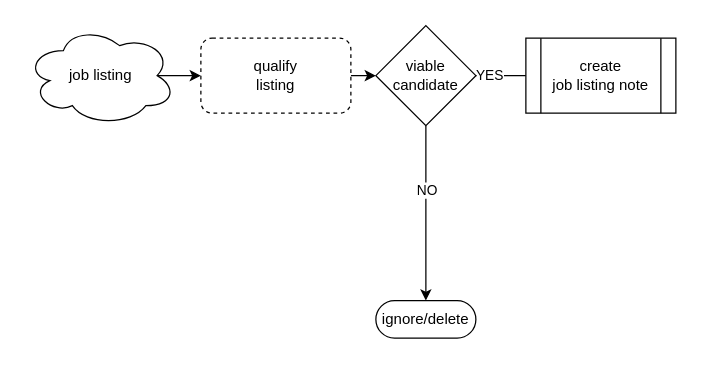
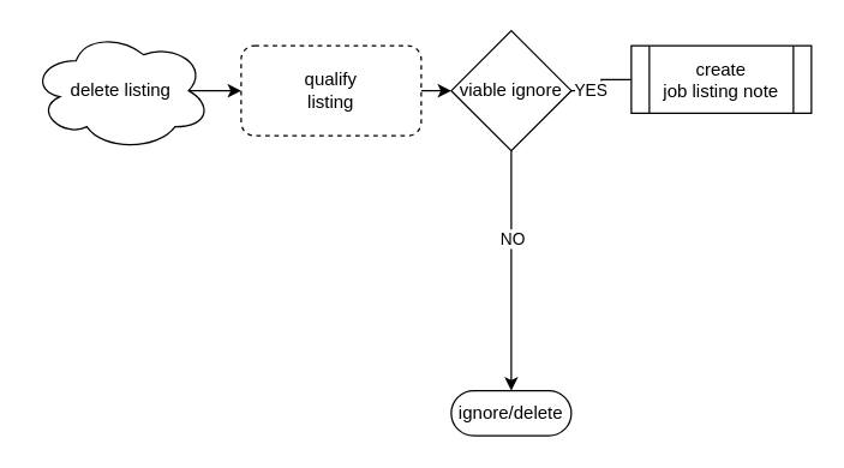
- <mxCell id="3" value="job listing" style="ellipse;shape=cloud;whiteSpace=wrap;html=1;" vertex="1" parent="1"><mxGeometry y="20" width="120" height="80" as="geometry" x="20" /></mxCell>
+ <mxCell id="3" value="delete listing" style="ellipse;shape=cloud;whiteSpace=wrap;html=1;" vertex="1" parent="1"><mxGeometry y="20" width="120" height="80" as="geometry" x="20" /></mxCell>
- <mxCell id="10" value="viable candidate" style="rhombus;whiteSpace=wrap;html=1;" vertex="1" parent="1"><mxGeometry x="300" y="20" width="80" height="80" as="geometry" /></mxCell>
+ <mxCell id="10" value="viable ignore" style="rhombus;whiteSpace=wrap;html=1;" vertex="1" parent="1"><mxGeometry x="300" y="20" width="80" height="80" as="geometry" /></mxCell>
- <mxCell id="12" value="create&lt;div&gt;job listing note&lt;/div&gt;" style="shape=process;whiteSpace=wrap;html=1;backgroundOutline=1;" vertex="1" parent="1"><mxGeometry x="420" y="30" width="120" height="60" as="geometry" /></mxCell>
+ <mxCell id="12" value="create&lt;div&gt;job listing note&lt;/div&gt;" style="shape=process;whiteSpace=wrap;html=1;backgroundOutline=1;" vertex="1" parent="1"><mxGeometry x="420" y="30" width="120" height="45" as="geometry" /></mxCell>
- <mxCell id="11" value="ignore/delete" style="html=1;dashed=0;whiteSpace=wrap;shape=mxgraph.dfd.start" vertex="1" parent="1"><mxGeometry x="300" y="240" width="80" height="30" as="geometry" /></mxCell>
+ <mxCell id="11" value="ignore/delete" style="html=1;dashed=0;whiteSpace=wrap;shape=mxgraph.dfd.start" vertex="1" parent="1"><mxGeometry x="300" y="260" width="80" height="30" as="geometry" /></mxCell>
